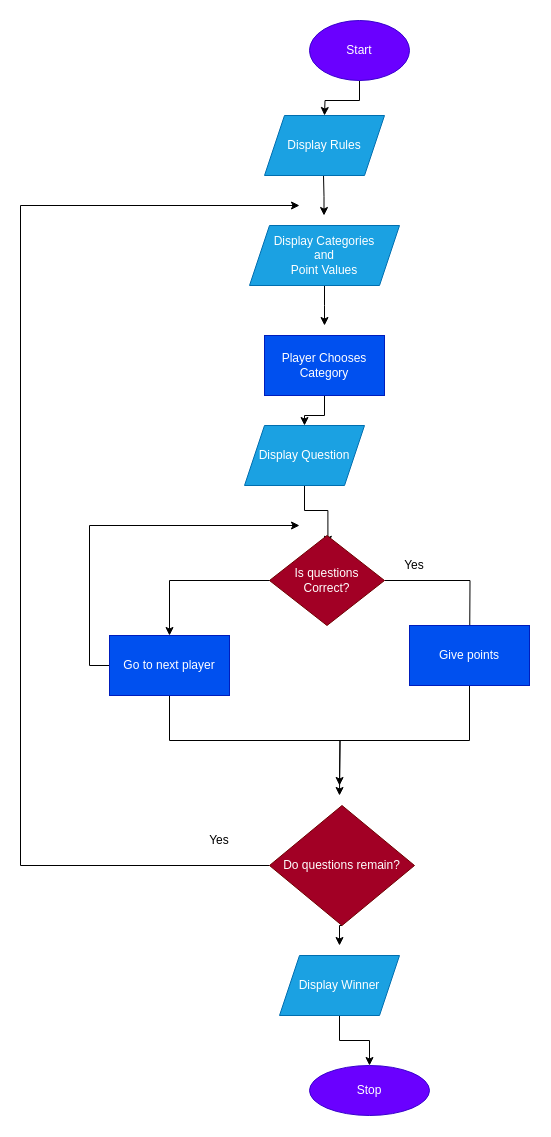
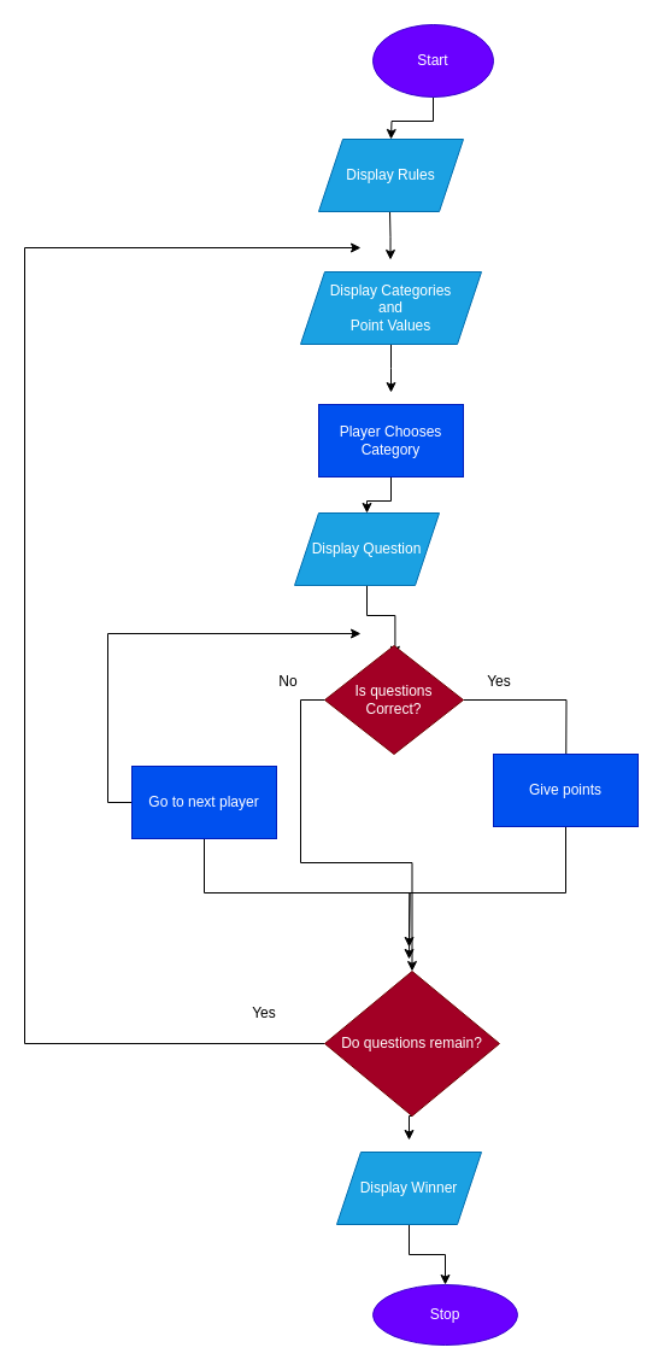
+ <mxCell id="15" value="No" style="text;html=1;align=center;verticalAlign=middle;whiteSpace=wrap;rounded=0;" vertex="1" parent="1"><mxGeometry x="209" y="550" width="60" height="30" as="geometry" /></mxCell>
- <mxCell id="18" value="" style="edgeStyle=orthogonalEdgeStyle;rounded=0;orthogonalLoop=1;jettySize=auto;html=1;exitX=0;exitY=0.5;exitDx=0;exitDy=0;" edge="1" parent="1" source="13" target="21"><mxGeometry relative="1" as="geometry"><mxPoint x="179" y="685" as="targetPoint" /><mxPoint x="269" y="580" as="sourcePoint" /></mxGeometry></mxCell>
+ <mxCell id="18" value="" style="edgeStyle=orthogonalEdgeStyle;rounded=0;orthogonalLoop=1;jettySize=auto;html=1;exitX=0;exitY=0.5;exitDx=0;exitDy=0;" edge="1" parent="1" source="13" target="24"><mxGeometry relative="1" as="geometry"><mxPoint x="179" y="685" as="targetPoint" /><mxPoint x="269" y="580" as="sourcePoint" /></mxGeometry></mxCell>
